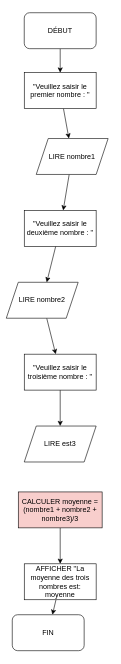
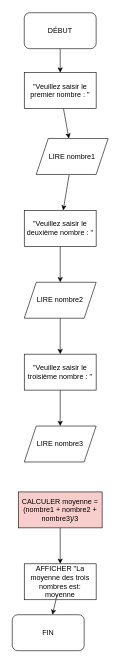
- <mxCell id="11" value="LIRE nombre2" style="shape=parallelogram;perimeter=parallelogramPerimeter;whiteSpace=wrap;html=1;fixedSize=1;rounded=0;" parent="1" vertex="1"><mxGeometry x="10" y="470" width="120" height="60" as="geometry" /></mxCell>
+ <mxCell id="11" value="LIRE nombre2" style="shape=parallelogram;perimeter=parallelogramPerimeter;whiteSpace=wrap;html=1;fixedSize=1;rounded=0;" parent="1" vertex="1"><mxGeometry x="40" y="470" width="120" height="60" as="geometry" /></mxCell>
- <mxCell id="14" value="LIRE est3" style="shape=parallelogram;perimeter=parallelogramPerimeter;whiteSpace=wrap;html=1;fixedSize=1;rounded=0;" parent="1" vertex="1"><mxGeometry x="40" y="710" width="120" height="60" as="geometry" /></mxCell>
+ <mxCell id="14" value="LIRE nombre3" style="shape=parallelogram;perimeter=parallelogramPerimeter;whiteSpace=wrap;html=1;fixedSize=1;rounded=0;" parent="1" vertex="1"><mxGeometry x="40" y="710" width="120" height="60" as="geometry" /></mxCell>
